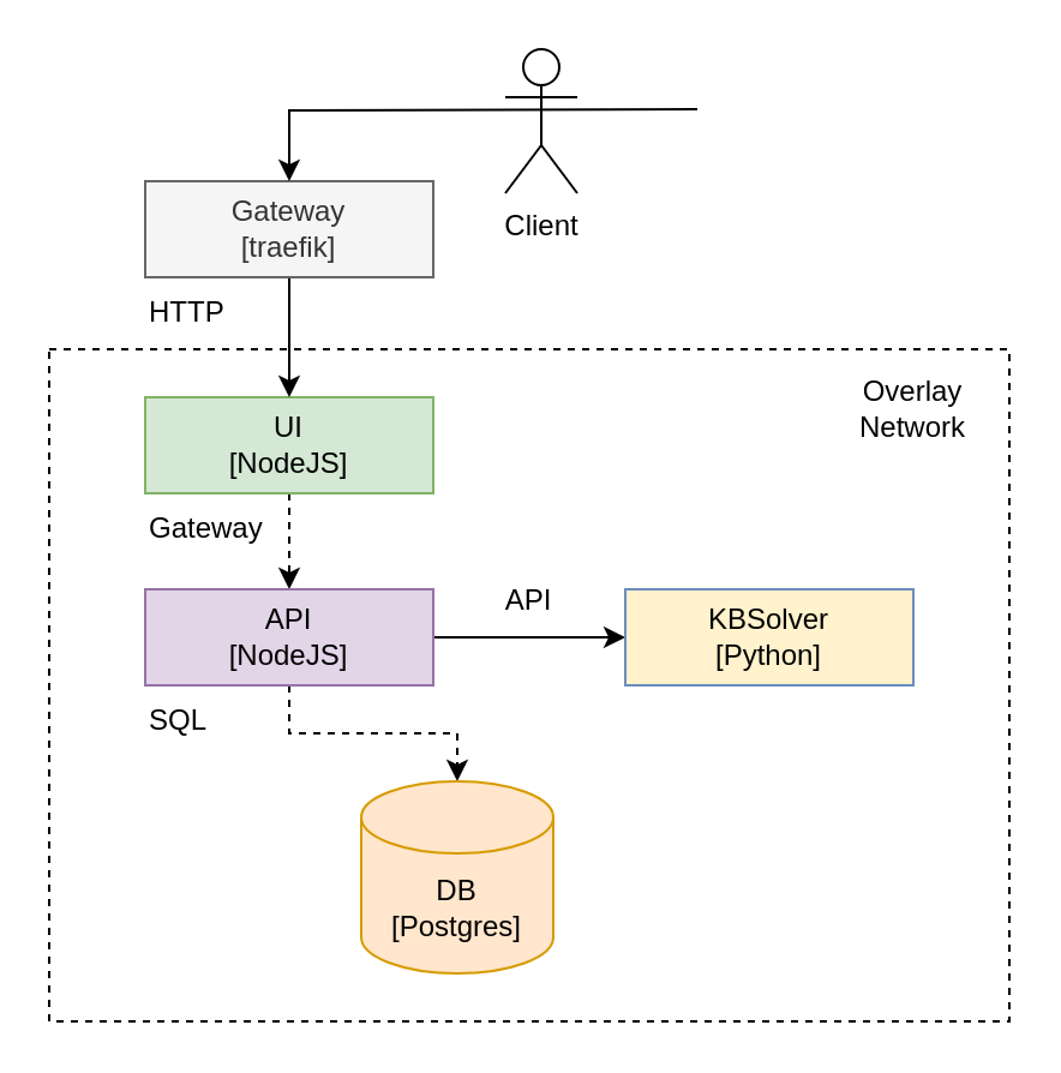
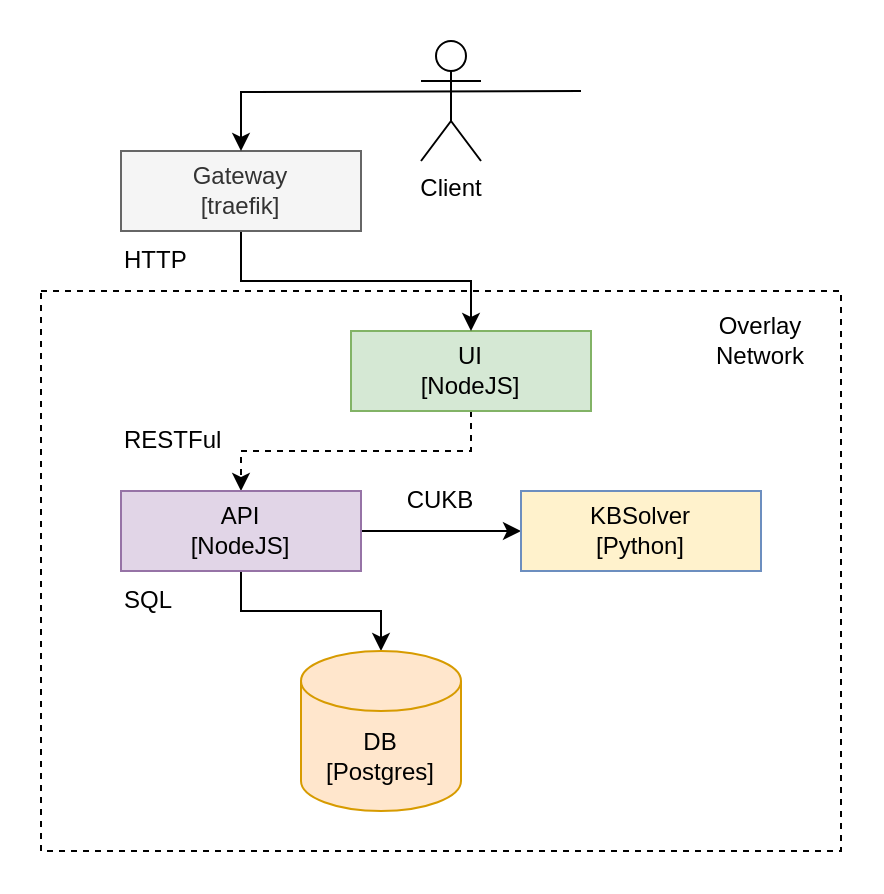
- <mxCell id="4" value="UI&lt;br&gt;[NodeJS]" style="rounded=0;whiteSpace=wrap;html=1;fillColor=#d5e8d4;strokeColor=#82b366;" vertex="1" parent="1"><mxGeometry x="60" y="165" width="120" height="40" as="geometry" /></mxCell>
+ <mxCell id="4" value="UI&lt;br&gt;[NodeJS]" style="rounded=0;whiteSpace=wrap;html=1;fillColor=#d5e8d4;strokeColor=#82b366;" vertex="1" parent="1"><mxGeometry x="175" y="165" width="120" height="40" as="geometry" /></mxCell>
- <mxCell id="16" value="Gateway" style="text;html=1;strokeColor=none;fillColor=none;align=left;verticalAlign=middle;whiteSpace=wrap;rounded=0;" vertex="1" parent="1"><mxGeometry x="60" y="205" width="60" height="30" as="geometry" /></mxCell>
+ <mxCell id="16" value="RESTFul" style="text;html=1;strokeColor=none;fillColor=none;align=left;verticalAlign=middle;whiteSpace=wrap;rounded=0;" vertex="1" parent="1"><mxGeometry x="60" y="205" width="60" height="30" as="geometry" /></mxCell>
- <mxCell id="15" value="API" style="text;html=1;strokeColor=none;fillColor=none;align=center;verticalAlign=middle;whiteSpace=wrap;rounded=0;" vertex="1" parent="1"><mxGeometry x="190" y="235" width="60" height="30" as="geometry" /></mxCell>
+ <mxCell id="15" value="CUKB" style="text;html=1;strokeColor=none;fillColor=none;align=center;verticalAlign=middle;whiteSpace=wrap;rounded=0;" vertex="1" parent="1"><mxGeometry x="190" y="235" width="60" height="30" as="geometry" /></mxCell>
- <mxCell id="5" style="edgeStyle=orthogonalEdgeStyle;rounded=0;orthogonalLoop=1;jettySize=auto;html=1;exitX=0.5;exitY=1;exitDx=0;exitDy=0;entryX=0.5;entryY=0;entryDx=0;entryDy=0;entryPerimeter=0;dashed=1;" edge="1" parent="1" source="7" target="9"><mxGeometry relative="1" as="geometry" /></mxCell>
+ <mxCell id="5" style="edgeStyle=orthogonalEdgeStyle;rounded=0;orthogonalLoop=1;jettySize=auto;html=1;exitX=0.5;exitY=1;exitDx=0;exitDy=0;entryX=0.5;entryY=0;entryDx=0;entryDy=0;entryPerimeter=0;" edge="1" parent="1" source="7" target="9"><mxGeometry relative="1" as="geometry" /></mxCell>
